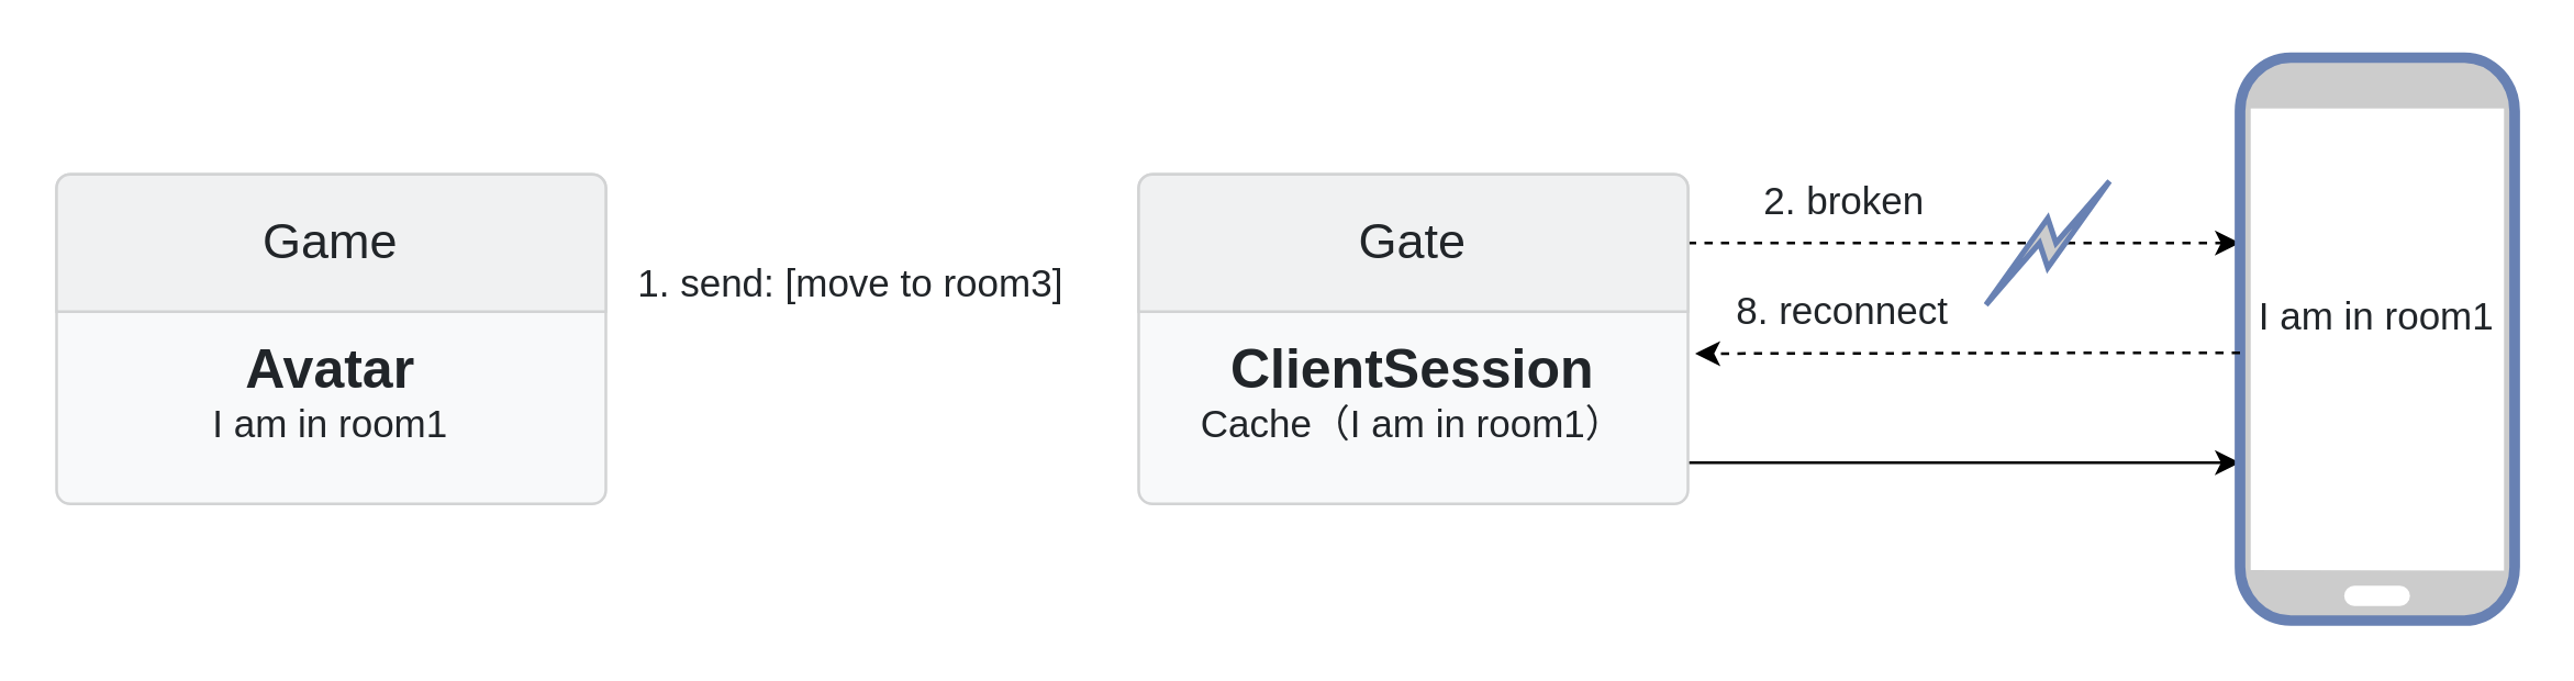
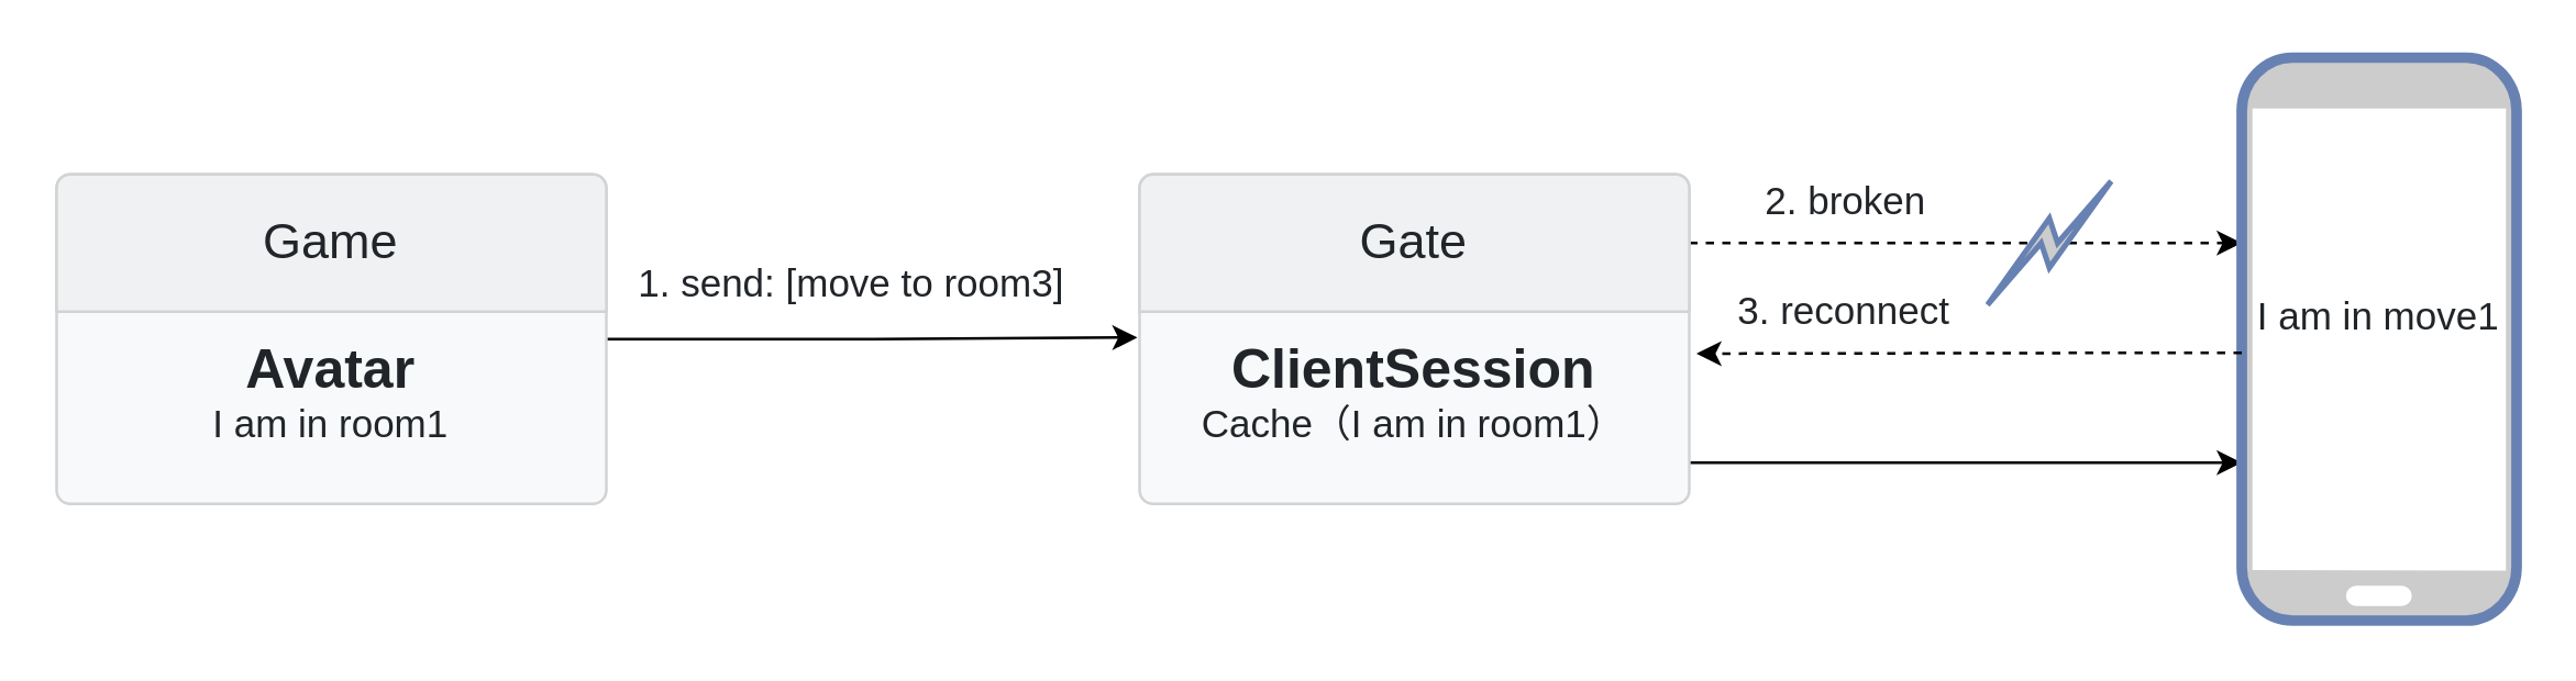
- <mxCell id="11" value="&lt;div&gt;&lt;font color=&quot;#0066cc&quot; face=&quot;helvetica&quot;&gt;&lt;br&gt;&lt;/font&gt;&lt;/div&gt;&lt;div&gt;&lt;font color=&quot;#0066cc&quot; face=&quot;helvetica&quot;&gt;&lt;br&gt;&lt;/font&gt;&lt;/div&gt;&lt;span style=&quot;font-style: normal ; font-weight: 400 ; letter-spacing: normal ; text-indent: 0px ; text-transform: none ; word-spacing: 0px ; color: rgb(33 , 37 , 41) ; font-family: &amp;#34;helvetica&amp;#34; ; font-size: 14px ; background-color: rgb(248 , 249 , 250) ; display: inline ; float: none&quot;&gt;&lt;div&gt;I am in room1&lt;/div&gt;&lt;/span&gt;" style="text;whiteSpace=wrap;html=1;align=center;" vertex="1" parent="1"><mxGeometry x="815" y="70.5" width="100" height="70" as="geometry" /></mxCell>
+ <mxCell id="11" value="&lt;div&gt;&lt;font color=&quot;#0066cc&quot; face=&quot;helvetica&quot;&gt;&lt;br&gt;&lt;/font&gt;&lt;/div&gt;&lt;div&gt;&lt;font color=&quot;#0066cc&quot; face=&quot;helvetica&quot;&gt;&lt;br&gt;&lt;/font&gt;&lt;/div&gt;&lt;span style=&quot;font-style: normal ; font-weight: 400 ; letter-spacing: normal ; text-indent: 0px ; text-transform: none ; word-spacing: 0px ; color: rgb(33 , 37 , 41) ; font-family: &amp;#34;helvetica&amp;#34; ; font-size: 14px ; background-color: rgb(248 , 249 , 250) ; display: inline ; float: none&quot;&gt;&lt;div&gt;I am in move1&lt;/div&gt;&lt;/span&gt;" style="text;whiteSpace=wrap;html=1;align=center;" vertex="1" parent="1"><mxGeometry x="815" y="70.5" width="100" height="70" as="geometry" /></mxCell>
- <mxCell id="14" value="&lt;div style=&quot;text-align: center&quot;&gt;&lt;font color=&quot;#212529&quot; face=&quot;helvetica&quot;&gt;&lt;span style=&quot;font-size: 14px&quot;&gt;8. reconnect&lt;/span&gt;&lt;/font&gt;&lt;/div&gt;" style="text;whiteSpace=wrap;html=1;" vertex="1" parent="1"><mxGeometry x="630" y="98" width="150" height="30" as="geometry" /></mxCell>
+ <mxCell id="14" value="&lt;div style=&quot;text-align: center&quot;&gt;&lt;font color=&quot;#212529&quot; face=&quot;helvetica&quot;&gt;&lt;span style=&quot;font-size: 14px&quot;&gt;3. reconnect&lt;/span&gt;&lt;/font&gt;&lt;/div&gt;" style="text;whiteSpace=wrap;html=1;" vertex="1" parent="1"><mxGeometry x="630" y="98" width="150" height="30" as="geometry" /></mxCell>
+ <mxCell id="2" style="edgeStyle=orthogonalEdgeStyle;rounded=0;orthogonalLoop=1;jettySize=auto;html=1;entryX=-0.004;entryY=0.495;entryDx=0;entryDy=0;entryPerimeter=0;" edge="1" parent="1" source="3" target="7"><mxGeometry relative="1" as="geometry" /></mxCell>
